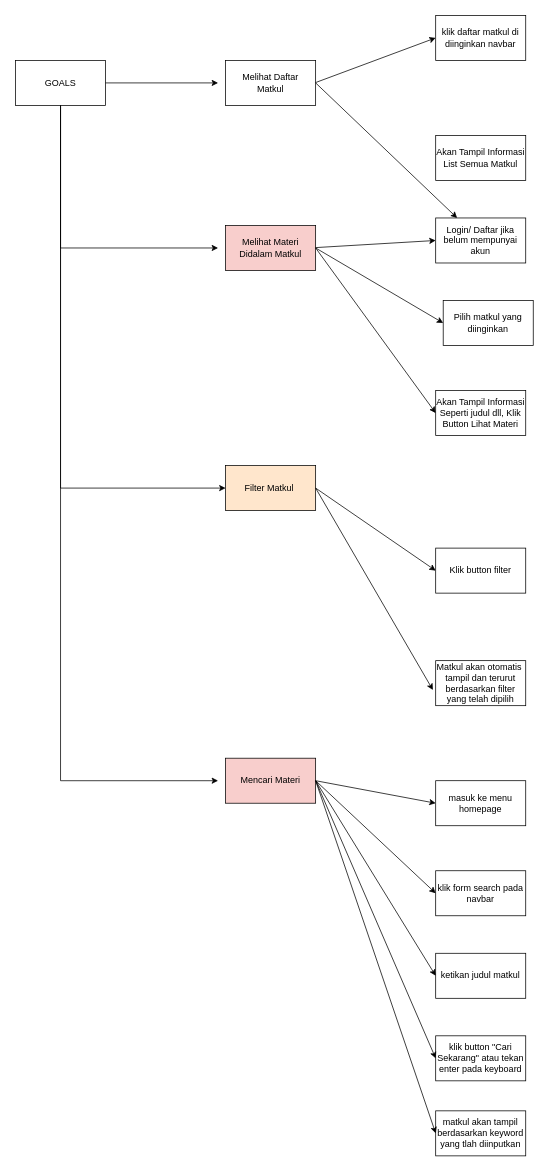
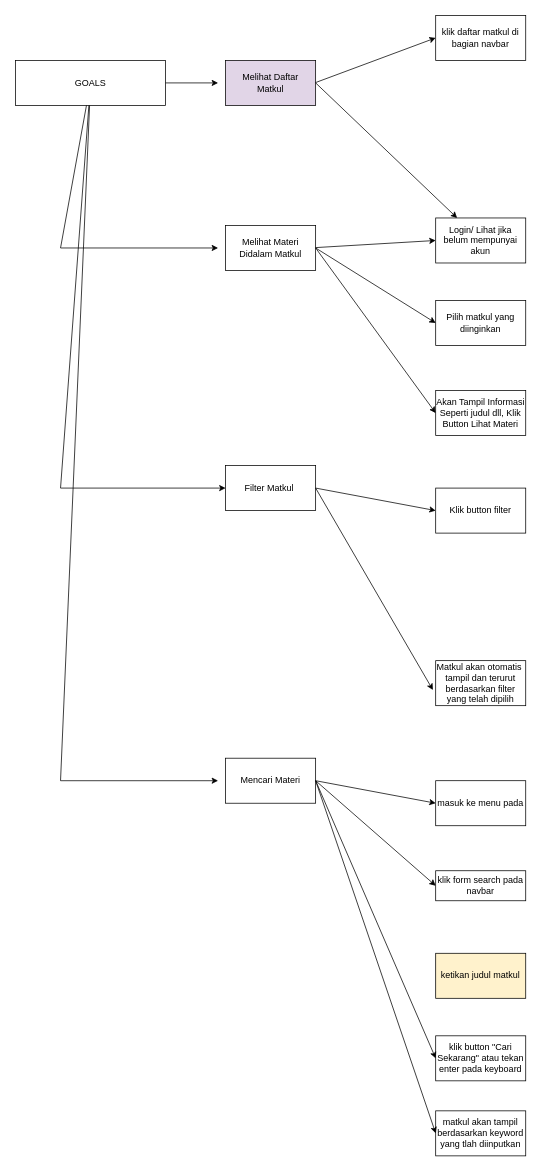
- <mxCell id="11" value="klik daftar matkul di diinginkan navbar" style="rounded=0;whiteSpace=wrap;html=1;" vertex="1" parent="1"><mxGeometry x="580" y="20" width="120" height="60" as="geometry" /></mxCell>
+ <mxCell id="11" value="klik daftar matkul di bagian navbar" style="rounded=0;whiteSpace=wrap;html=1;" vertex="1" parent="1"><mxGeometry x="580" y="20" width="120" height="60" as="geometry" /></mxCell>
- <mxCell id="2" value="GOALS" style="rounded=0;whiteSpace=wrap;html=1;" vertex="1" parent="1"><mxGeometry x="20" y="80" width="120" height="60" as="geometry" /></mxCell>
+ <mxCell id="2" value="GOALS" style="rounded=0;whiteSpace=wrap;html=1;" vertex="1" parent="1"><mxGeometry x="20" y="80" width="200" height="60" as="geometry" /></mxCell>
- <mxCell id="4" value="Melihat Daftar &lt;br&gt;Matkul" style="rounded=0;whiteSpace=wrap;html=1;" vertex="1" parent="1"><mxGeometry x="300" y="80" width="120" height="60" as="geometry" /></mxCell>
+ <mxCell id="4" value="Melihat Daftar &lt;br&gt;Matkul" style="rounded=0;whiteSpace=wrap;html=1;fillColor=#e1d5e7;" vertex="1" parent="1"><mxGeometry x="300" y="80" width="120" height="60" as="geometry" /></mxCell>
- <mxCell id="12" value="Akan Tampil Informasi List Semua Matkul" style="rounded=0;whiteSpace=wrap;html=1;" vertex="1" parent="1"><mxGeometry x="580" y="180" width="120" height="60" as="geometry" /></mxCell>
- <mxCell id="15" value="Login/ Daftar jika belum mempunyai akun" style="rounded=0;whiteSpace=wrap;html=1;" vertex="1" parent="1"><mxGeometry x="580" y="290" width="120" height="60" as="geometry" /></mxCell>
+ <mxCell id="15" value="Login/ Lihat jika belum mempunyai akun" style="rounded=0;whiteSpace=wrap;html=1;" vertex="1" parent="1"><mxGeometry x="580" y="290" width="120" height="60" as="geometry" /></mxCell>
- <mxCell id="5" value="Melihat Materi Didalam Matkul" style="rounded=0;whiteSpace=wrap;html=1;fillColor=#f8cecc;" vertex="1" parent="1"><mxGeometry x="300" y="300" width="120" height="60" as="geometry" /></mxCell>
+ <mxCell id="5" value="Melihat Materi Didalam Matkul" style="rounded=0;whiteSpace=wrap;html=1;" vertex="1" parent="1"><mxGeometry x="300" y="300" width="120" height="60" as="geometry" /></mxCell>
- <mxCell id="16" value="Pilih matkul yang diinginkan" style="rounded=0;whiteSpace=wrap;html=1;" vertex="1" parent="1"><mxGeometry x="590" y="400" width="120" height="60" as="geometry" /></mxCell>
+ <mxCell id="16" value="Pilih matkul yang diinginkan" style="rounded=0;whiteSpace=wrap;html=1;" vertex="1" parent="1"><mxGeometry x="580" y="400" width="120" height="60" as="geometry" /></mxCell>
- <mxCell id="6" value="Filter Matkul&amp;nbsp;" style="rounded=0;whiteSpace=wrap;html=1;fillColor=#ffe6cc;" vertex="1" parent="1"><mxGeometry x="300" y="620" width="120" height="60" as="geometry" /></mxCell>
+ <mxCell id="6" value="Filter Matkul&amp;nbsp;" style="rounded=0;whiteSpace=wrap;html=1;" vertex="1" parent="1"><mxGeometry x="300" y="620" width="120" height="60" as="geometry" /></mxCell>
- <mxCell id="20" value="Klik button filter" style="rounded=0;whiteSpace=wrap;html=1;" vertex="1" parent="1"><mxGeometry x="580" y="730" width="120" height="60" as="geometry" /></mxCell>
+ <mxCell id="20" value="Klik button filter" style="rounded=0;whiteSpace=wrap;html=1;" vertex="1" parent="1"><mxGeometry x="580" y="650" width="120" height="60" as="geometry" /></mxCell>
- <mxCell id="24" value="Mencari Materi" style="rounded=0;whiteSpace=wrap;html=1;fillColor=#f8cecc;" vertex="1" parent="1"><mxGeometry x="300" y="1010" width="120" height="60" as="geometry" /></mxCell>
+ <mxCell id="24" value="Mencari Materi" style="rounded=0;whiteSpace=wrap;html=1;" vertex="1" parent="1"><mxGeometry x="300" y="1010" width="120" height="60" as="geometry" /></mxCell>
- <mxCell id="25" value="masuk ke menu homepage" style="rounded=0;whiteSpace=wrap;html=1;" vertex="1" parent="1"><mxGeometry x="580" y="1040" width="120" height="60" as="geometry" /></mxCell>
+ <mxCell id="25" value="masuk ke menu pada" style="rounded=0;whiteSpace=wrap;html=1;" vertex="1" parent="1"><mxGeometry x="580" y="1040" width="120" height="60" as="geometry" /></mxCell>
- <mxCell id="30" value="" style="endArrow=classic;html=1;rounded=0;entryX=0;entryY=0.5;entryDx=0;entryDy=0;exitX=1;exitY=0.5;exitDx=0;exitDy=0;" edge="1" parent="1" source="24" target="29"><mxGeometry width="50" height="50" relative="1" as="geometry"><mxPoint x="430" y="1050" as="sourcePoint" /><mxPoint x="590" y="1200" as="targetPoint" /></mxGeometry></mxCell>
- <mxCell id="27" value="klik form search pada navbar" style="rounded=0;whiteSpace=wrap;html=1;" vertex="1" parent="1"><mxGeometry x="580" y="1160" width="120" height="60" as="geometry" /></mxCell>
+ <mxCell id="27" value="klik form search pada navbar" style="rounded=0;whiteSpace=wrap;html=1;" vertex="1" parent="1"><mxGeometry x="580" y="1160" width="120" height="40" as="geometry" /></mxCell>
- <mxCell id="29" value="ketikan judul matkul" style="rounded=0;whiteSpace=wrap;html=1;" vertex="1" parent="1"><mxGeometry x="580" y="1270" width="120" height="60" as="geometry" /></mxCell>
+ <mxCell id="29" value="ketikan judul matkul" style="rounded=0;whiteSpace=wrap;html=1;fillColor=#fff2cc;" vertex="1" parent="1"><mxGeometry x="580" y="1270" width="120" height="60" as="geometry" /></mxCell>
